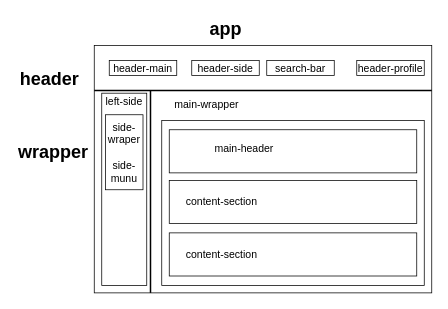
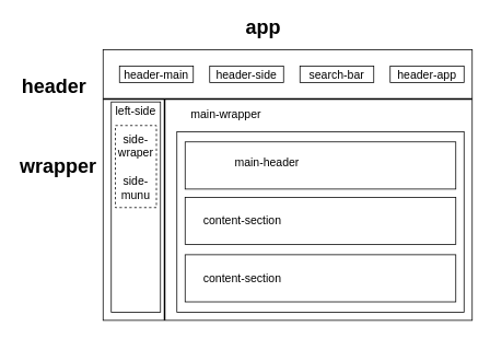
- <mxCell id="5" value="app" style="text;strokeColor=none;fillColor=none;html=1;fontSize=24;fontStyle=1;verticalAlign=middle;align=center;fontFamily=Helvetica;fontColor=default;" vertex="1" parent="1"><mxGeometry x="255" y="25" width="90" height="25" as="geometry" /></mxCell>
+ <mxCell id="5" value="app" style="text;strokeColor=none;fillColor=none;html=1;fontSize=24;fontStyle=1;verticalAlign=middle;align=center;fontFamily=Helvetica;fontColor=default;" vertex="1" parent="1"><mxGeometry x="275" y="20" width="90" height="25" as="geometry" /></mxCell>
- <mxCell id="8" value="&lt;font style=&quot;font-size: 14px;&quot;&gt;search-bar&lt;/font&gt;" style="rounded=0;whiteSpace=wrap;html=1;fontFamily=Helvetica;fontSize=18;fontColor=default;fillColor=none;gradientColor=none;" vertex="1" parent="1"><mxGeometry x="355" y="80" width="90" height="20" as="geometry" /></mxCell>
+ <mxCell id="8" value="&lt;font style=&quot;font-size: 14px;&quot;&gt;search-bar&lt;/font&gt;" style="rounded=0;whiteSpace=wrap;html=1;fontFamily=Helvetica;fontSize=18;fontColor=default;fillColor=none;gradientColor=none;" vertex="1" parent="1"><mxGeometry x="365" y="80" width="90" height="20" as="geometry" /></mxCell>
- <mxCell id="9" value="&lt;span style=&quot;font-size: 14px;&quot;&gt;header-profile&lt;/span&gt;" style="rounded=0;whiteSpace=wrap;html=1;fontFamily=Helvetica;fontSize=18;fontColor=default;fillColor=none;gradientColor=none;" vertex="1" parent="1"><mxGeometry x="475" y="80" width="90" height="20" as="geometry" /></mxCell>
+ <mxCell id="9" value="&lt;span style=&quot;font-size: 14px;&quot;&gt;header-app&lt;/span&gt;" style="rounded=0;whiteSpace=wrap;html=1;fontFamily=Helvetica;fontSize=18;fontColor=default;fillColor=none;gradientColor=none;" vertex="1" parent="1"><mxGeometry x="475" y="80" width="90" height="20" as="geometry" /></mxCell>
- <mxCell id="14" value="side-wraper&lt;br&gt;&lt;br&gt;side-munu" style="rounded=0;whiteSpace=wrap;html=1;fontFamily=Helvetica;fontSize=14;fontColor=default;fillColor=none;gradientColor=none;" vertex="1" parent="1"><mxGeometry x="140" y="152.5" width="50" height="100" as="geometry" /></mxCell>
+ <mxCell id="14" value="side-wraper&lt;br&gt;&lt;br&gt;side-munu" style="rounded=0;whiteSpace=wrap;html=1;fontFamily=Helvetica;fontSize=14;fontColor=default;fillColor=none;gradientColor=none;dashed=1;" vertex="1" parent="1"><mxGeometry x="140" y="152.5" width="50" height="100" as="geometry" /></mxCell>
